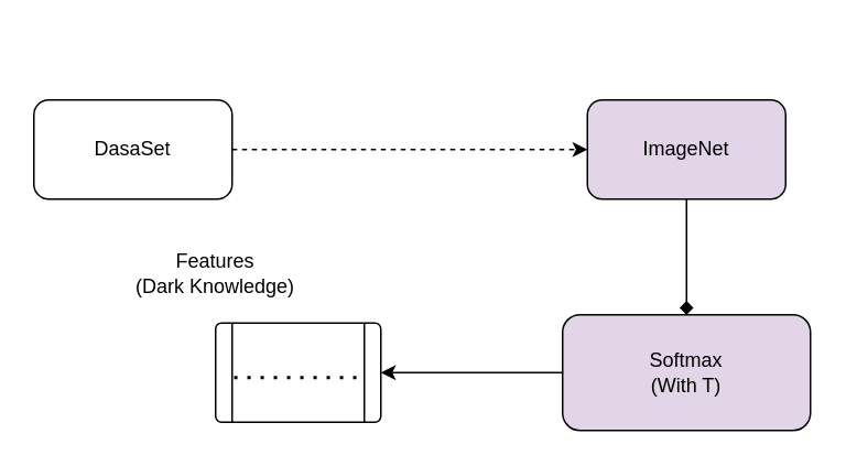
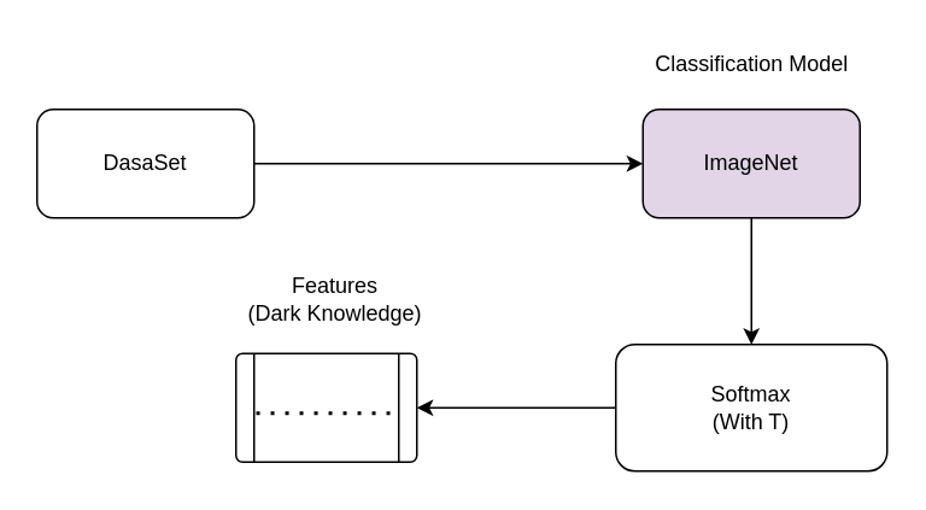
+ <mxCell id="5" value="Classification Model" style="text;html=1;align=center;verticalAlign=middle;resizable=0;points=[];autosize=1;strokeColor=none;fillColor=none;" vertex="1" parent="1"><mxGeometry x="350" y="20" width="130" height="30" as="geometry" /></mxCell>
- <mxCell id="3" value="" style="endArrow=classic;html=1;rounded=0;exitX=1;exitY=0.5;exitDx=0;exitDy=0;dashed=1;" edge="1" parent="1" source="2" target="4"><mxGeometry width="50" height="50" relative="1" as="geometry"><mxPoint x="-20" y="269.5" as="sourcePoint" /><mxPoint x="80" y="269.5" as="targetPoint" /><Array as="points" /></mxGeometry></mxCell>
+ <mxCell id="3" value="" style="endArrow=classic;html=1;rounded=0;exitX=1;exitY=0.5;exitDx=0;exitDy=0;" edge="1" parent="1" source="2" target="4"><mxGeometry width="50" height="50" relative="1" as="geometry"><mxPoint x="-20" y="269.5" as="sourcePoint" /><mxPoint x="80" y="269.5" as="targetPoint" /><Array as="points" /></mxGeometry></mxCell>
- <mxCell id="11" value="Features&lt;br&gt;(Dark Knowledge)" style="text;html=1;strokeColor=none;fillColor=none;align=center;verticalAlign=middle;whiteSpace=wrap;rounded=0;" vertex="1" parent="1"><mxGeometry x="75" y="150" width="110" height="30" as="geometry" /></mxCell>
+ <mxCell id="11" value="Features&lt;br&gt;(Dark Knowledge)" style="text;html=1;strokeColor=none;fillColor=none;align=center;verticalAlign=middle;whiteSpace=wrap;rounded=0;" vertex="1" parent="1"><mxGeometry x="130" y="150" width="110" height="30" as="geometry" /></mxCell>
- <mxCell id="6" value="" style="endArrow=diamond;html=1;rounded=0;exitX=0.5;exitY=1;exitDx=0;exitDy=0;" edge="1" parent="1" source="4" target="7"><mxGeometry width="50" height="50" relative="1" as="geometry"><mxPoint x="140" y="350" as="sourcePoint" /><mxPoint x="420" y="240" as="targetPoint" /></mxGeometry></mxCell>
+ <mxCell id="6" value="" style="endArrow=classic;html=1;rounded=0;exitX=0.5;exitY=1;exitDx=0;exitDy=0;" edge="1" parent="1" source="4" target="7"><mxGeometry width="50" height="50" relative="1" as="geometry"><mxPoint x="140" y="350" as="sourcePoint" /><mxPoint x="420" y="240" as="targetPoint" /></mxGeometry></mxCell>
- <mxCell id="7" value="Softmax&lt;br&gt;(With T)" style="rounded=1;whiteSpace=wrap;html=1;fillColor=#e1d5e7;" vertex="1" parent="1"><mxGeometry x="340" y="190" width="150" height="70" as="geometry" /></mxCell>
+ <mxCell id="7" value="Softmax&lt;br&gt;(With T)" style="rounded=1;whiteSpace=wrap;html=1;" vertex="1" parent="1"><mxGeometry x="340" y="190" width="150" height="70" as="geometry" /></mxCell>
